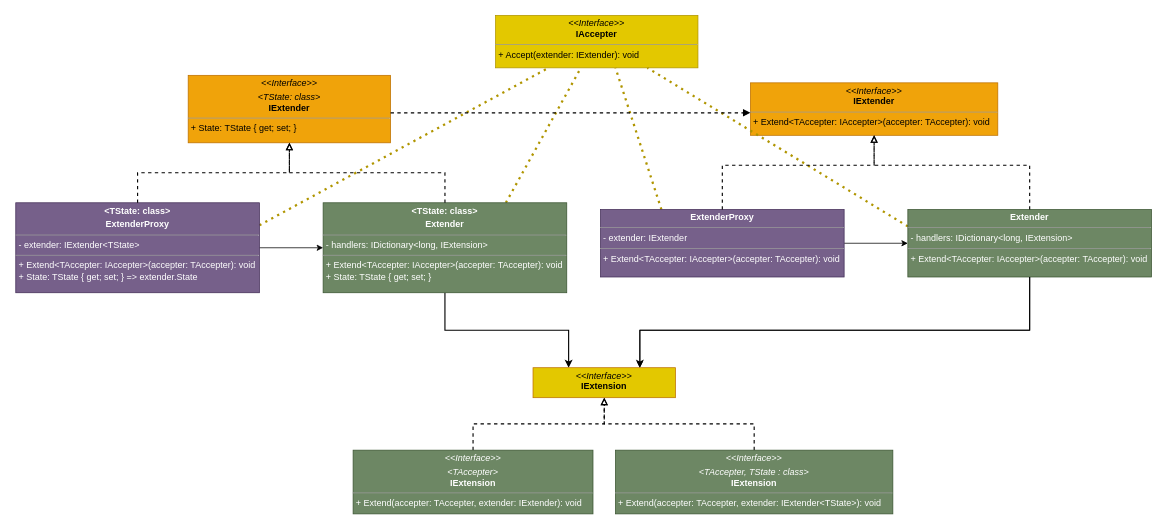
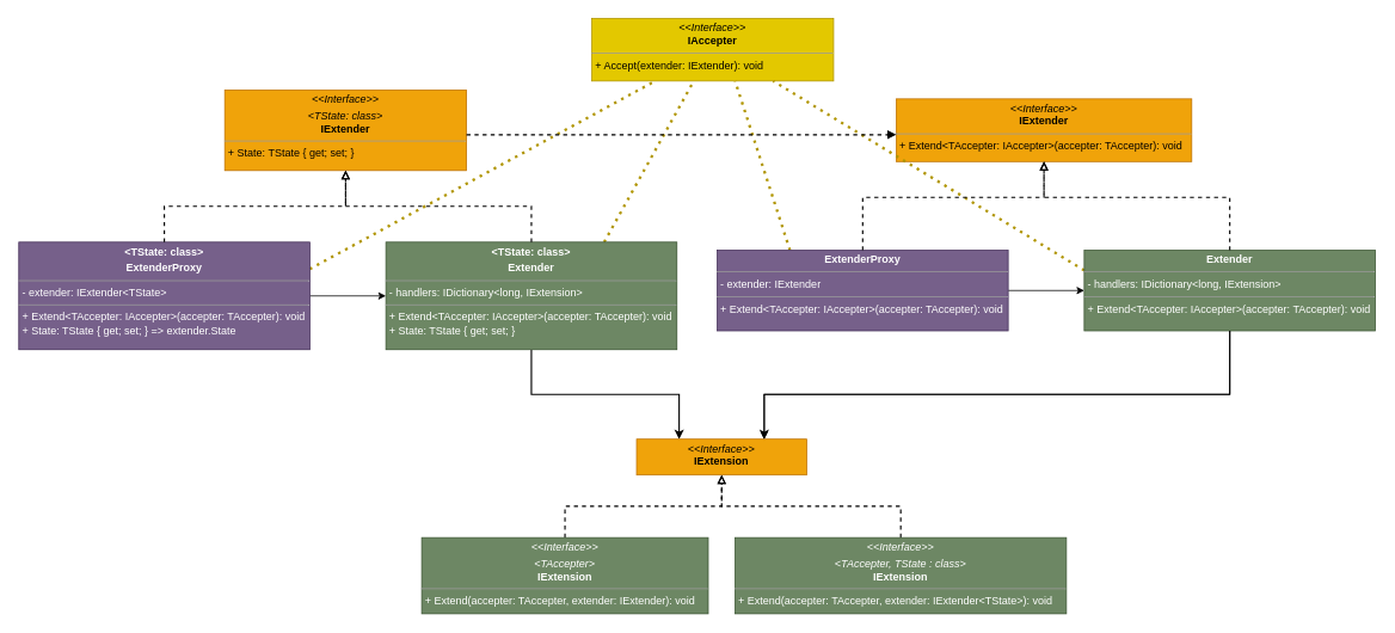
- <mxCell id="15" value="&lt;p style=&quot;margin:0px;margin-top:4px;text-align:center;&quot;&gt;&lt;i&gt;&amp;lt;&amp;lt;Interface&amp;gt;&amp;gt;&lt;/i&gt;&lt;br&gt;&lt;b&gt;IExtension&lt;/b&gt;&lt;/p&gt;" style="verticalAlign=top;align=left;overflow=fill;fontSize=12;fontFamily=Helvetica;html=1;fillColor=#e3c800;fontColor=#000000;strokeColor=#BD7000;" parent="1" vertex="1"><mxGeometry x="710" y="490" width="190" height="40" as="geometry" /></mxCell>
+ <mxCell id="15" value="&lt;p style=&quot;margin:0px;margin-top:4px;text-align:center;&quot;&gt;&lt;i&gt;&amp;lt;&amp;lt;Interface&amp;gt;&amp;gt;&lt;/i&gt;&lt;br&gt;&lt;b&gt;IExtension&lt;/b&gt;&lt;/p&gt;" style="verticalAlign=top;align=left;overflow=fill;fontSize=12;fontFamily=Helvetica;html=1;fillColor=#f0a30a;fontColor=#000000;strokeColor=#BD7000;" parent="1" vertex="1"><mxGeometry x="710" y="490" width="190" height="40" as="geometry" /></mxCell>
